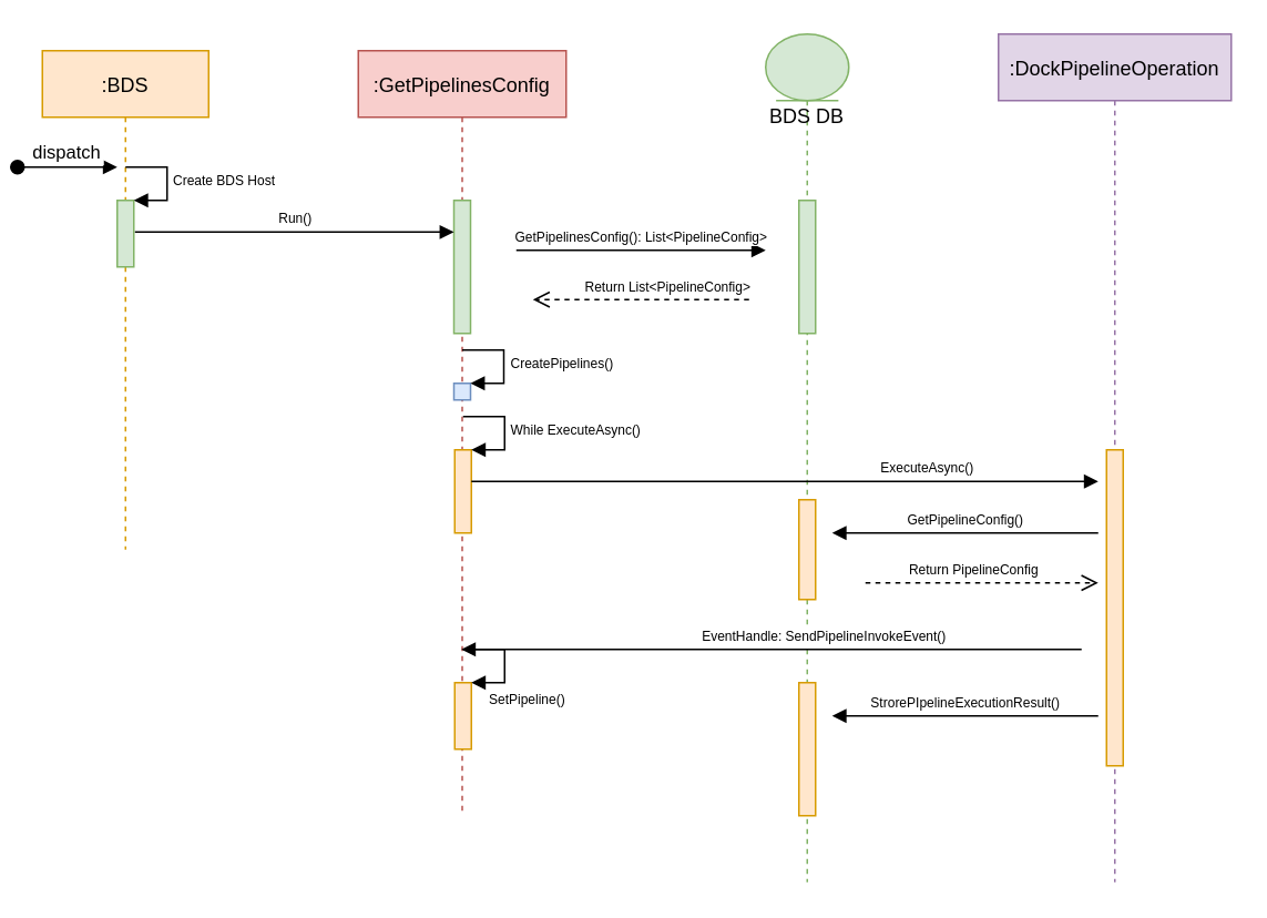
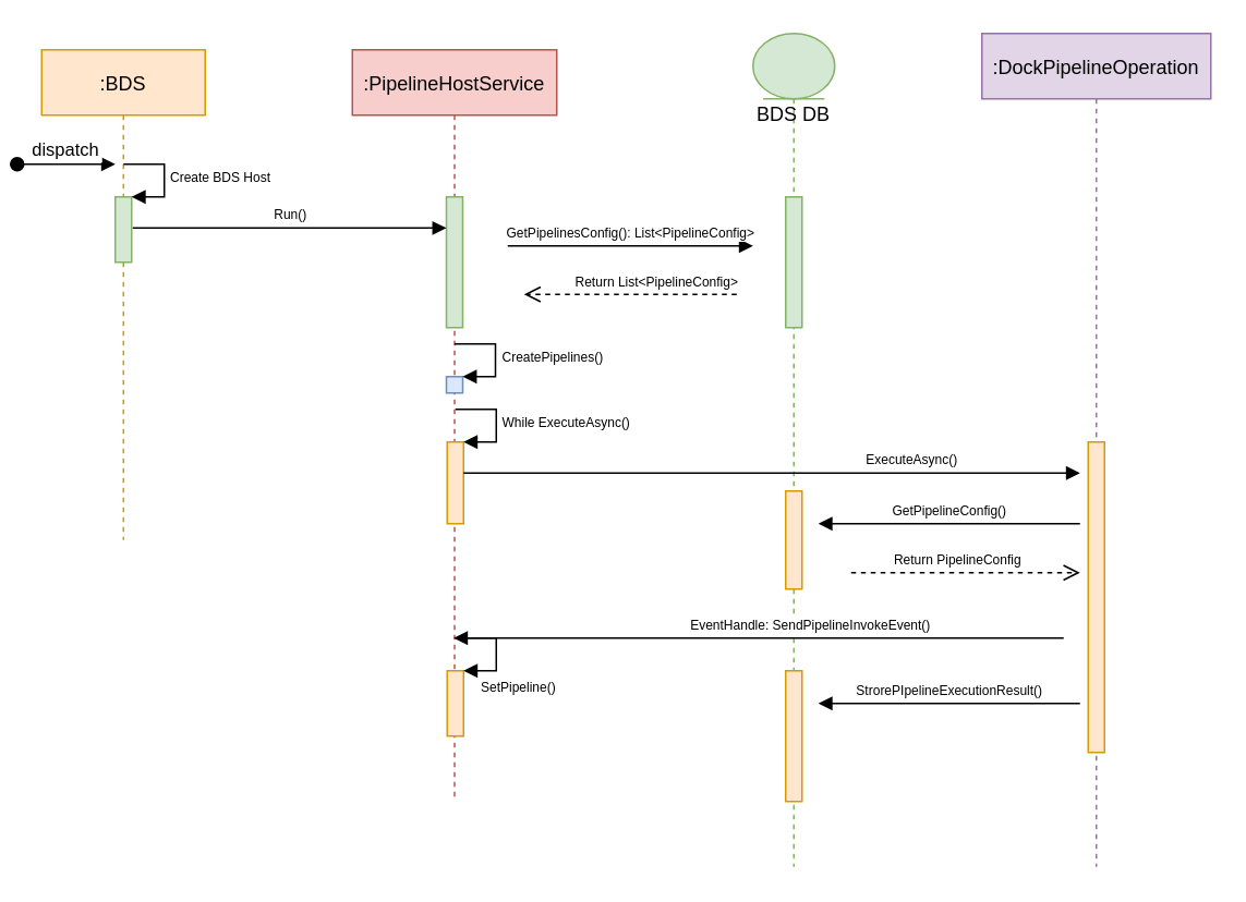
- <mxCell id="6" value=":GetPipelinesConfig" style="shape=umlLifeline;perimeter=lifelinePerimeter;container=1;collapsible=0;recursiveResize=0;rounded=0;shadow=0;strokeWidth=1;fillColor=#f8cecc;strokeColor=#b85450;" parent="1" vertex="1"><mxGeometry x="210" y="30" width="125" height="460" as="geometry" /></mxCell>
+ <mxCell id="6" value=":PipelineHostService" style="shape=umlLifeline;perimeter=lifelinePerimeter;container=1;collapsible=0;recursiveResize=0;rounded=0;shadow=0;strokeWidth=1;fillColor=#f8cecc;strokeColor=#b85450;" parent="1" vertex="1"><mxGeometry x="210" y="30" width="125" height="460" as="geometry" /></mxCell>
